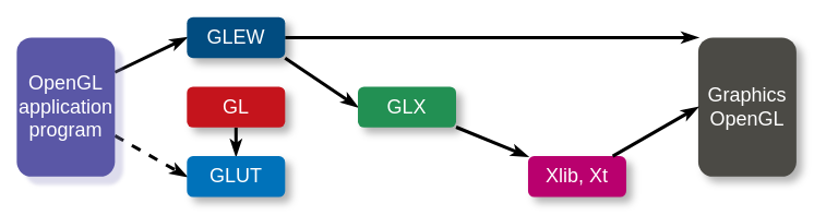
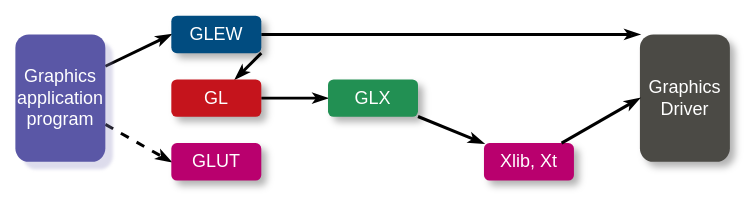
- <mxCell id="4" style="edgeStyle=none;curved=1;rounded=0;orthogonalLoop=1;jettySize=auto;html=1;entryX=0;entryY=0.5;entryDx=0;entryDy=0;fontSize=24;startSize=8;endSize=8;exitX=1;exitY=1;exitDx=0;exitDy=0;strokeWidth=4;sourcePerimeterSpacing=0;fontColor=#FFFFFF;endArrow=classicThin;endFill=0;" edge="1" parent="1" source="6" target="11"><mxGeometry relative="1" as="geometry" /></mxCell>
+ <mxCell id="4" style="edgeStyle=none;curved=1;rounded=0;orthogonalLoop=1;jettySize=auto;html=1;fontSize=24;startSize=8;endSize=8;exitX=1;exitY=1;exitDx=0;exitDy=0;strokeWidth=4;sourcePerimeterSpacing=0;fontColor=#FFFFFF;endArrow=classicThin;endFill=0;" edge="1" parent="1" source="6" target="8"><mxGeometry relative="1" as="geometry" /></mxCell>
- <mxCell id="15" value="OpenGL&lt;div style=&quot;font-size: 24px;&quot;&gt;application&lt;/div&gt;&lt;div style=&quot;font-size: 24px;&quot;&gt;program&lt;/div&gt;" style="rounded=1;whiteSpace=wrap;html=1;fontSize=24;strokeWidth=1;fillColor=#5a57a6;strokeColor=none;fontColor=#FFFFFF;shadow=1;shadowOpacity=30;shadowOffsetX=10;shadowOffsetY=10;shadowBlur=2;shadowColor=#8F8BC0;linecap=round;" vertex="1" parent="1"><mxGeometry x="20" y="45" width="120" height="170" as="geometry" /></mxCell>
+ <mxCell id="15" value="Graphics&lt;div style=&quot;font-size: 24px;&quot;&gt;application&lt;/div&gt;&lt;div style=&quot;font-size: 24px;&quot;&gt;program&lt;/div&gt;" style="rounded=1;whiteSpace=wrap;html=1;fontSize=24;strokeWidth=1;fillColor=#5a57a6;strokeColor=none;fontColor=#FFFFFF;shadow=1;shadowOpacity=30;shadowOffsetX=10;shadowOffsetY=10;shadowBlur=2;shadowColor=#8F8BC0;linecap=round;" vertex="1" parent="1"><mxGeometry x="20" y="45" width="120" height="170" as="geometry" /></mxCell>
- <mxCell id="13" value="Graphics OpenGL" style="rounded=1;whiteSpace=wrap;html=1;fontSize=24;strokeWidth=1;fillColor=#4b4a45;fontColor=#FFFFFF;strokeColor=none;shadow=1;shadowOpacity=30;shadowOffsetX=7;shadowOffsetY=7;shadowBlur=5;" vertex="1" parent="1"><mxGeometry x="853" y="45" width="120" height="170" as="geometry" /></mxCell>
+ <mxCell id="13" value="Graphics Driver" style="rounded=1;whiteSpace=wrap;html=1;fontSize=24;strokeWidth=1;fillColor=#4b4a45;fontColor=#FFFFFF;strokeColor=none;shadow=1;shadowOpacity=30;shadowOffsetX=7;shadowOffsetY=7;shadowBlur=5;" vertex="1" parent="1"><mxGeometry x="853" y="45" width="120" height="170" as="geometry" /></mxCell>
- <mxCell id="7" style="edgeStyle=none;curved=1;rounded=0;orthogonalLoop=1;jettySize=auto;html=1;fontSize=24;startSize=8;endSize=8;strokeWidth=4;sourcePerimeterSpacing=0;fontColor=#FFFFFF;endArrow=classicThin;endFill=0;" edge="1" parent="1" source="8" target="9"><mxGeometry relative="1" as="geometry" /></mxCell>
+ <mxCell id="7" style="edgeStyle=none;curved=1;rounded=0;orthogonalLoop=1;jettySize=auto;html=1;entryX=0;entryY=0.5;entryDx=0;entryDy=0;fontSize=24;startSize=8;endSize=8;strokeWidth=4;sourcePerimeterSpacing=0;fontColor=#FFFFFF;endArrow=classicThin;endFill=0;" edge="1" parent="1" source="8" target="11"><mxGeometry relative="1" as="geometry" /></mxCell>
- <mxCell id="9" value="GLUT" style="rounded=1;whiteSpace=wrap;html=1;fontSize=24;strokeWidth=1;fillColor=#0072ba;fontColor=#FFFFFF;strokeColor=none;shadow=1;shadowOpacity=30;shadowOffsetX=7;shadowOffsetY=7;shadowBlur=5;" vertex="1" parent="1"><mxGeometry x="228" y="190" width="120" height="50" as="geometry" /></mxCell>
+ <mxCell id="9" value="GLUT" style="rounded=1;whiteSpace=wrap;html=1;fontSize=24;strokeWidth=1;fillColor=#b9006e;fontColor=#FFFFFF;strokeColor=none;shadow=1;shadowOpacity=30;shadowOffsetX=7;shadowOffsetY=7;shadowBlur=5;" vertex="1" parent="1"><mxGeometry x="228" y="190" width="120" height="50" as="geometry" /></mxCell>
